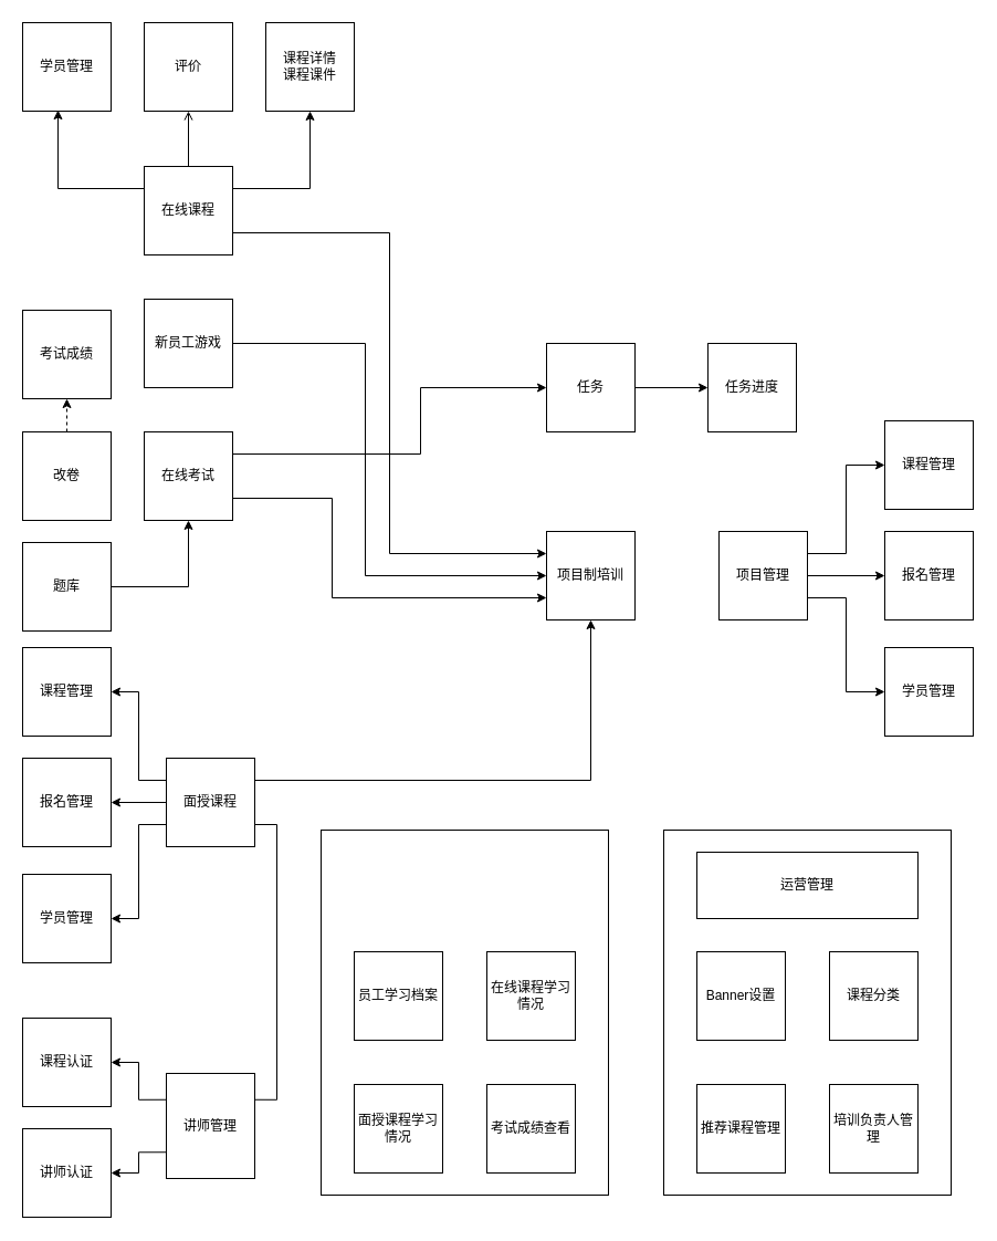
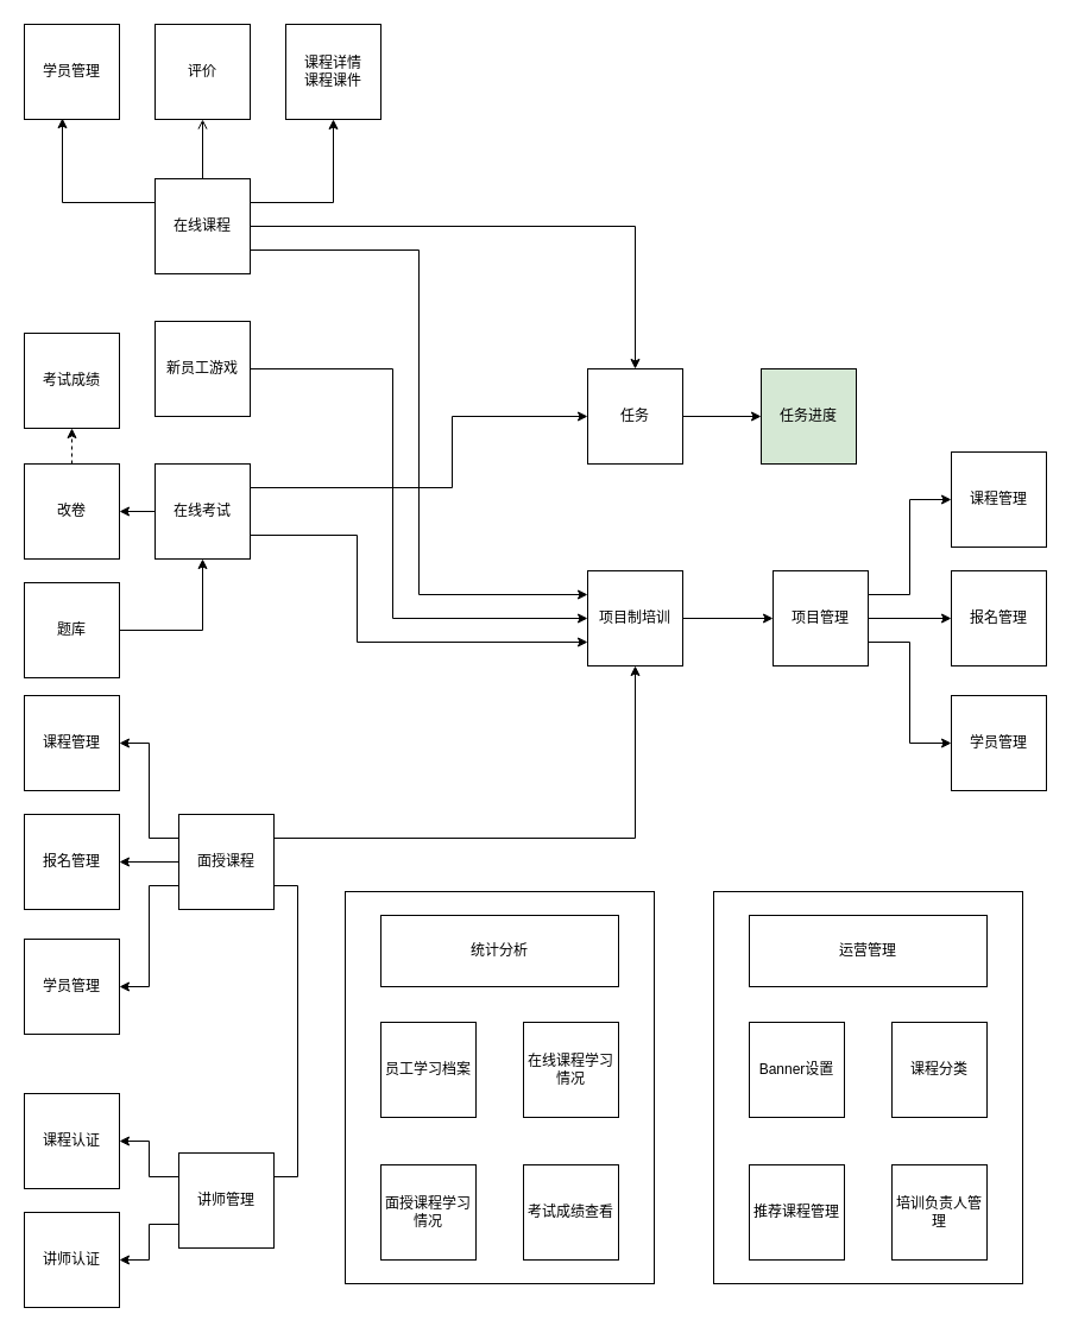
+ <mxCell id="3" style="edgeStyle=orthogonalEdgeStyle;rounded=0;orthogonalLoop=1;jettySize=auto;html=1;exitX=1;exitY=0.5;exitDx=0;exitDy=0;" parent="1" source="8" target="27" edge="1"><mxGeometry relative="1" as="geometry" /></mxCell>
- <mxCell id="28" value="任务进度" style="whiteSpace=wrap;html=1;aspect=fixed;" parent="1" vertex="1"><mxGeometry x="640" y="310" width="80" height="80" as="geometry" /></mxCell>
+ <mxCell id="28" value="任务进度" style="whiteSpace=wrap;html=1;aspect=fixed;fillColor=#d5e8d4;" parent="1" vertex="1"><mxGeometry x="640" y="310" width="80" height="80" as="geometry" /></mxCell>
+ <mxCell id="11" style="edgeStyle=orthogonalEdgeStyle;rounded=0;orthogonalLoop=1;jettySize=auto;html=1;exitX=0;exitY=0.5;exitDx=0;exitDy=0;entryX=1;entryY=0.5;entryDx=0;entryDy=0;" parent="1" source="14" target="34" edge="1"><mxGeometry relative="1" as="geometry" /></mxCell>
+ <mxCell id="20" style="edgeStyle=orthogonalEdgeStyle;rounded=0;orthogonalLoop=1;jettySize=auto;html=1;exitX=1;exitY=0.5;exitDx=0;exitDy=0;entryX=0;entryY=0.5;entryDx=0;entryDy=0;" parent="1" source="21" target="40" edge="1"><mxGeometry relative="1" as="geometry" /></mxCell>
+ <mxCell id="53" value="统计分析" style="rounded=0;whiteSpace=wrap;html=1;" parent="1" vertex="1"><mxGeometry x="320" y="770" width="200" height="60" as="geometry" /></mxCell>
- <mxCell id="25" value="讲师管理" style="whiteSpace=wrap;html=1;aspect=fixed;" parent="1" vertex="1"><mxGeometry x="150" y="970" width="80" height="95" as="geometry" /></mxCell>
+ <mxCell id="25" value="讲师管理" style="whiteSpace=wrap;html=1;aspect=fixed;" parent="1" vertex="1"><mxGeometry x="150" y="970" width="80" height="80" as="geometry" /></mxCell>
